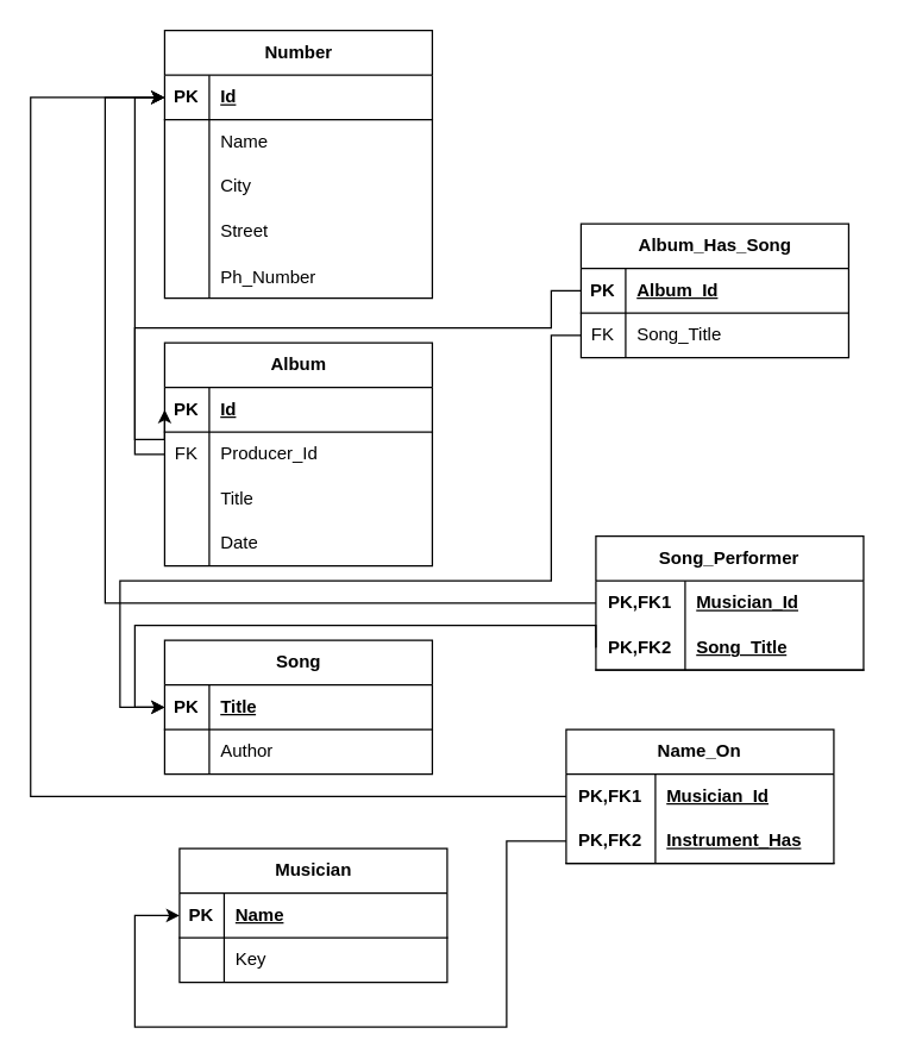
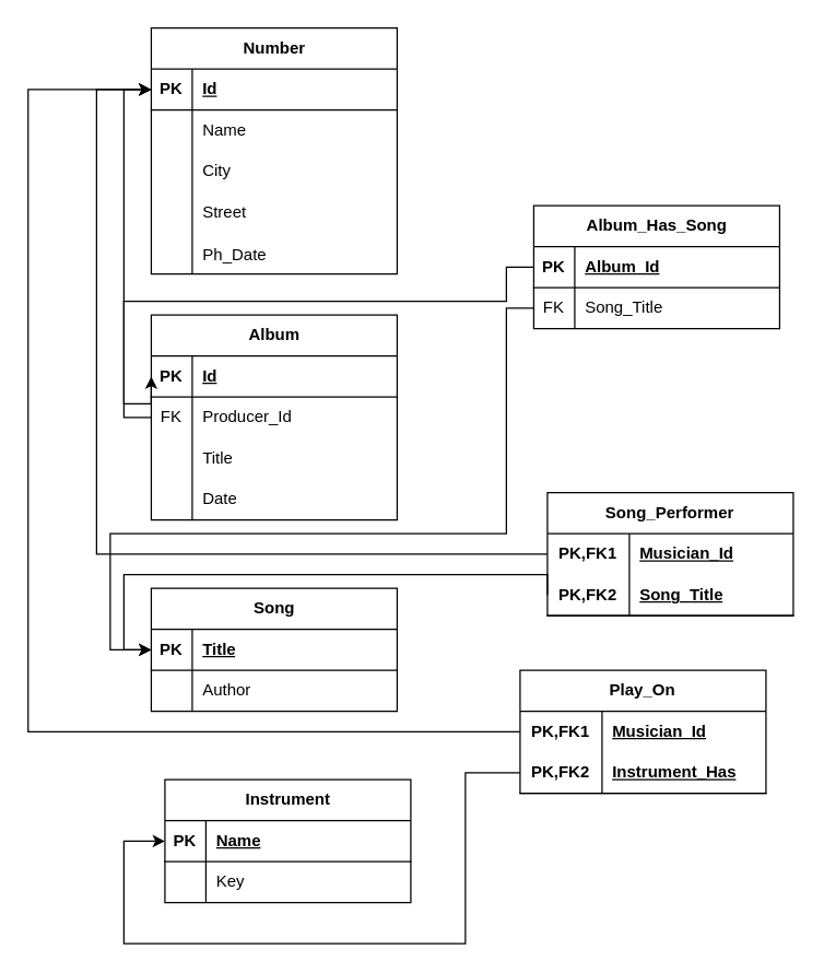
- <mxCell id="17" value="Ph_Number" style="shape=partialRectangle;connectable=0;fillColor=none;top=0;left=0;bottom=0;right=0;align=left;spacingLeft=6;overflow=hidden;" vertex="1" parent="15"><mxGeometry x="30" width="150" height="30" as="geometry"><mxRectangle width="150" height="30" as="alternateBounds" /></mxGeometry></mxCell>
+ <mxCell id="17" value="Ph_Date" style="shape=partialRectangle;connectable=0;fillColor=none;top=0;left=0;bottom=0;right=0;align=left;spacingLeft=6;overflow=hidden;" vertex="1" parent="15"><mxGeometry x="30" width="150" height="30" as="geometry"><mxRectangle width="150" height="30" as="alternateBounds" /></mxGeometry></mxCell>
- <mxCell id="64" value="Name_On" style="shape=table;startSize=30;container=1;collapsible=1;childLayout=tableLayout;fixedRows=1;rowLines=0;fontStyle=1;align=center;resizeLast=1;html=1;whiteSpace=wrap;" vertex="1" parent="1"><mxGeometry x="380.14" y="490" width="180" height="90" as="geometry" /></mxCell>
+ <mxCell id="64" value="Play_On" style="shape=table;startSize=30;container=1;collapsible=1;childLayout=tableLayout;fixedRows=1;rowLines=0;fontStyle=1;align=center;resizeLast=1;html=1;whiteSpace=wrap;" vertex="1" parent="1"><mxGeometry x="380.14" y="490" width="180" height="90" as="geometry" /></mxCell>
- <mxCell id="38" value="Musician" style="shape=table;startSize=30;container=1;collapsible=1;childLayout=tableLayout;fixedRows=1;rowLines=0;fontStyle=1;align=center;resizeLast=1;html=1;" vertex="1" parent="1"><mxGeometry x="120.14" y="570" width="180" height="90" as="geometry" /></mxCell>
+ <mxCell id="38" value="Instrument" style="shape=table;startSize=30;container=1;collapsible=1;childLayout=tableLayout;fixedRows=1;rowLines=0;fontStyle=1;align=center;resizeLast=1;html=1;" vertex="1" parent="1"><mxGeometry x="120.14" y="570" width="180" height="90" as="geometry" /></mxCell>
